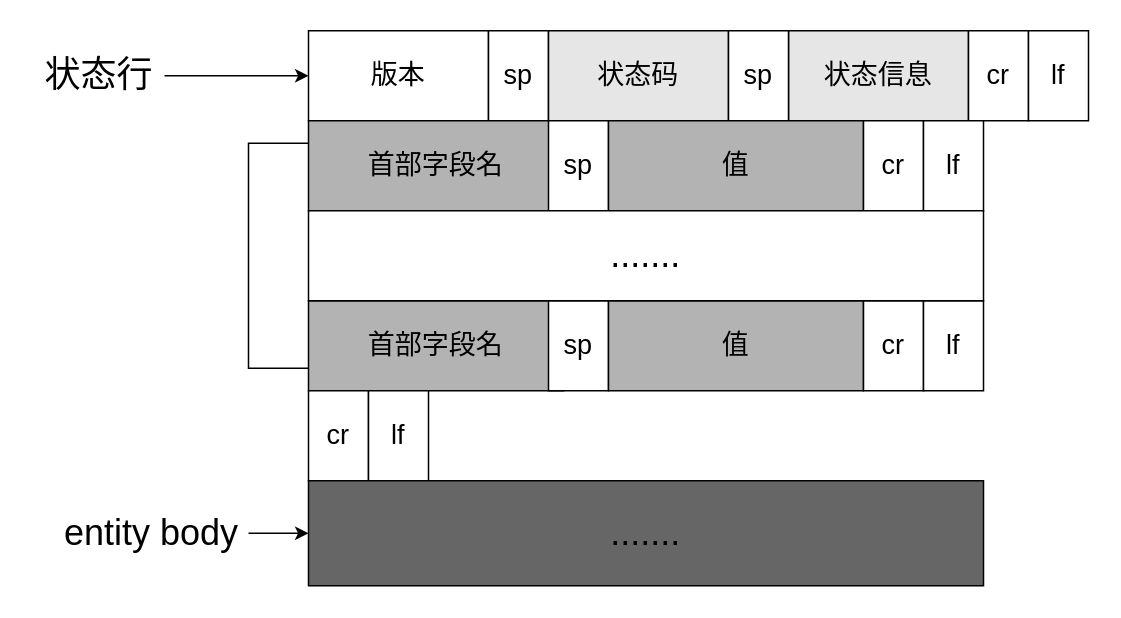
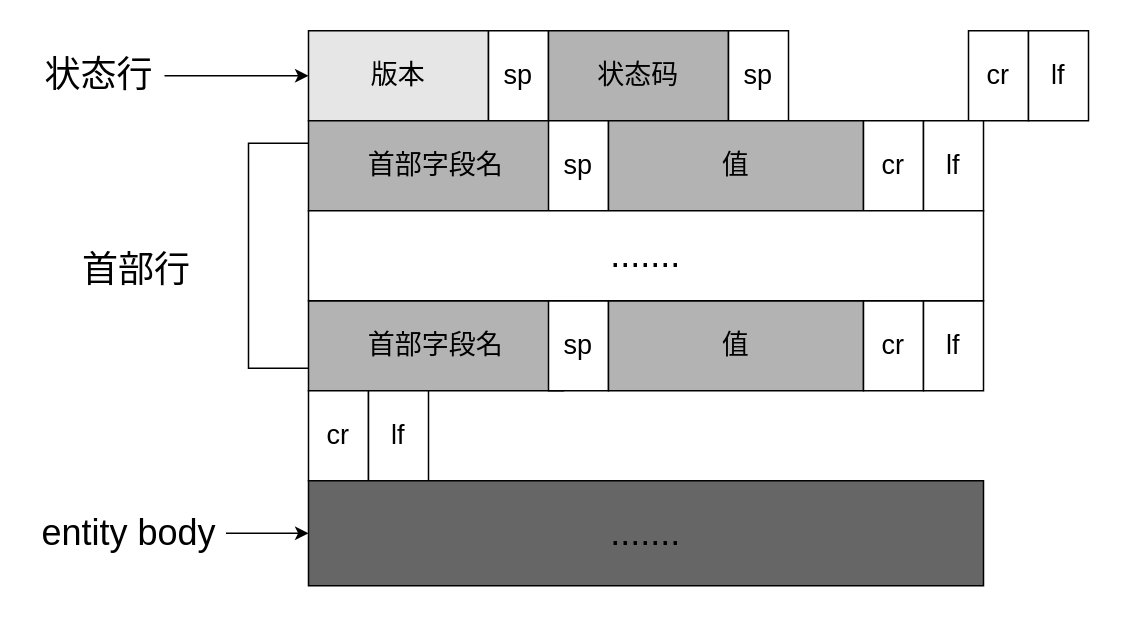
- <mxCell id="2" value="&lt;font style=&quot;font-size: 18px&quot;&gt;版本&lt;/font&gt;" style="rounded=0;whiteSpace=wrap;html=1;fillColor=#ffffff;" vertex="1" parent="1"><mxGeometry x="205" y="20" width="120" height="60" as="geometry" /></mxCell>
+ <mxCell id="2" value="&lt;font style=&quot;font-size: 18px&quot;&gt;版本&lt;/font&gt;" style="rounded=0;whiteSpace=wrap;html=1;fillColor=#E6E6E6;" vertex="1" parent="1"><mxGeometry x="205" y="20" width="120" height="60" as="geometry" /></mxCell>
- <mxCell id="4" value="&lt;span style=&quot;font-size: 18px&quot;&gt;状态码&lt;/span&gt;" style="rounded=0;whiteSpace=wrap;html=1;fillColor=#E6E6E6;" vertex="1" parent="1"><mxGeometry x="365" y="20" width="120" height="60" as="geometry" /></mxCell>
+ <mxCell id="4" value="&lt;span style=&quot;font-size: 18px&quot;&gt;状态码&lt;/span&gt;" style="rounded=0;whiteSpace=wrap;html=1;fillColor=#b3b3b3;" vertex="1" parent="1"><mxGeometry x="365" y="20" width="120" height="60" as="geometry" /></mxCell>
- <mxCell id="5" value="&lt;span style=&quot;font-size: 18px&quot;&gt;状态信息&lt;/span&gt;" style="rounded=0;whiteSpace=wrap;html=1;fillColor=#E6E6E6;" vertex="1" parent="1"><mxGeometry x="525" y="20" width="120" height="60" as="geometry" /></mxCell>
+ <mxCell id="23" value="首部行" style="text;html=1;align=center;verticalAlign=middle;resizable=0;points=[];autosize=1;strokeColor=none;fillColor=none;fontSize=24;" vertex="1" parent="1"><mxGeometry x="45" y="165" width="90" height="30" as="geometry" /></mxCell>
- <mxCell id="28" value="entity body" style="text;html=1;align=center;verticalAlign=middle;resizable=0;points=[];autosize=1;strokeColor=none;fillColor=none;fontSize=24;" vertex="1" parent="1"><mxGeometry x="35" y="340" width="130" height="30" as="geometry" /></mxCell>
+ <mxCell id="28" value="entity body" style="text;html=1;align=center;verticalAlign=middle;resizable=0;points=[];autosize=1;strokeColor=none;fillColor=none;fontSize=24;" vertex="1" parent="1"><mxGeometry x="20" y="340" width="130" height="30" as="geometry" /></mxCell>
